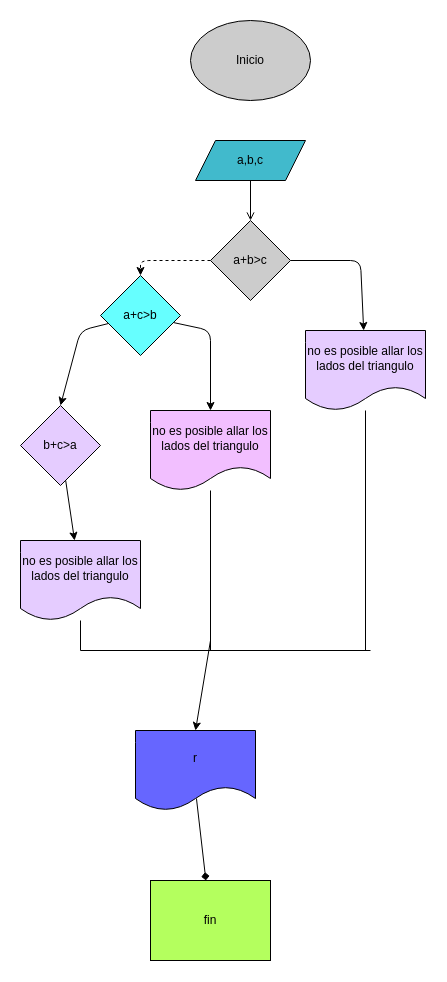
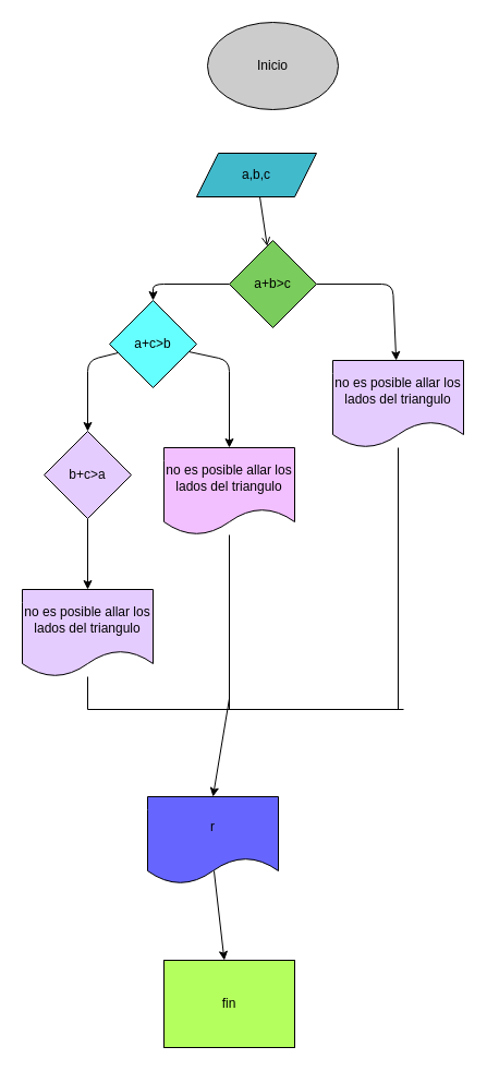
- <mxCell id="4" value="a,b,c" style="shape=parallelogram;perimeter=parallelogramPerimeter;whiteSpace=wrap;html=1;fixedSize=1;fontColor=#000000;fillColor=#41BACC;" vertex="1" parent="1"><mxGeometry x="195" y="140" width="110" height="40" as="geometry" /></mxCell>
+ <mxCell id="4" value="a,b,c" style="shape=parallelogram;perimeter=parallelogramPerimeter;whiteSpace=wrap;html=1;fixedSize=1;fontColor=#000000;fillColor=#41BACC;" vertex="1" parent="1"><mxGeometry x="180" y="140" width="110" height="40" as="geometry" /></mxCell>
- <mxCell id="5" style="edgeStyle=none;html=1;fontColor=#000000;entryX=0.5;entryY=0;entryDx=0;entryDy=0;dashed=1;" edge="1" parent="1" source="7" target="10"><mxGeometry relative="1" as="geometry"><Array as="points"><mxPoint x="140" y="260" /></Array></mxGeometry></mxCell>
+ <mxCell id="5" style="edgeStyle=none;html=1;fontColor=#000000;entryX=0.5;entryY=0;entryDx=0;entryDy=0;" edge="1" parent="1" source="7" target="10"><mxGeometry relative="1" as="geometry"><Array as="points"><mxPoint x="140" y="260" /></Array></mxGeometry></mxCell>
- <mxCell id="7" value="a+b&amp;gt;c" style="rhombus;whiteSpace=wrap;html=1;fontColor=#000000;fillColor=#cccccc;" vertex="1" parent="1"><mxGeometry x="210" y="220" width="80" height="80" as="geometry" /></mxCell>
+ <mxCell id="7" value="a+b&amp;gt;c" style="rhombus;whiteSpace=wrap;html=1;fontColor=#000000;fillColor=#7ACC5C;" vertex="1" parent="1"><mxGeometry x="210" y="220" width="80" height="80" as="geometry" /></mxCell>
- <mxCell id="12" value="b+c&amp;gt;a" style="rhombus;whiteSpace=wrap;html=1;fontColor=#000000;fillColor=#E5CCFF;" vertex="1" parent="1"><mxGeometry x="20" y="405" width="80" height="80" as="geometry" /></mxCell>
+ <mxCell id="12" value="b+c&amp;gt;a" style="rhombus;whiteSpace=wrap;html=1;fontColor=#000000;fillColor=#E5CCFF;" vertex="1" parent="1"><mxGeometry x="40" y="395" width="80" height="80" as="geometry" /></mxCell>
- <mxCell id="21" style="edgeStyle=none;html=1;fontColor=#000000;endArrow=diamond;endFill=1;exitX=0.508;exitY=0.85;exitDx=0;exitDy=0;exitPerimeter=0;" edge="1" parent="1" source="22" target="23"><mxGeometry relative="1" as="geometry"><Array as="points" /></mxGeometry></mxCell>
+ <mxCell id="21" style="edgeStyle=none;html=1;fontColor=#000000;endArrow=classic;endFill=1;exitX=0.508;exitY=0.85;exitDx=0;exitDy=0;exitPerimeter=0;" edge="1" parent="1" source="22" target="23"><mxGeometry relative="1" as="geometry"><Array as="points" /></mxGeometry></mxCell>
